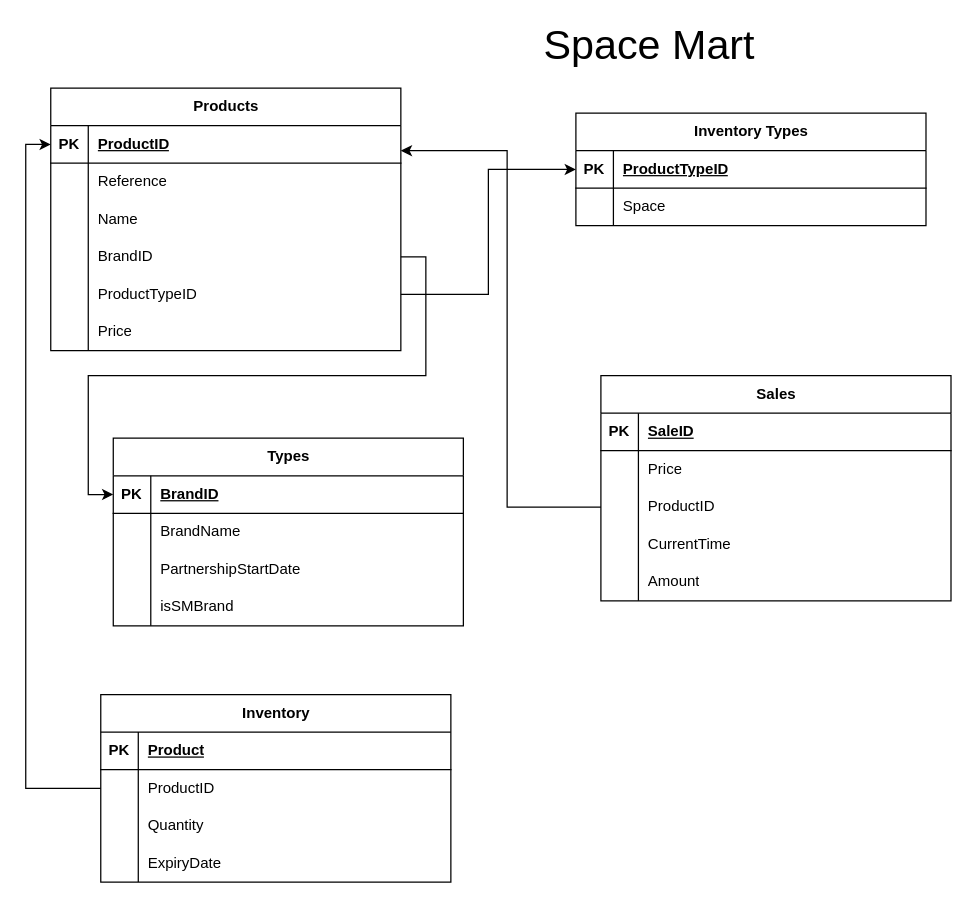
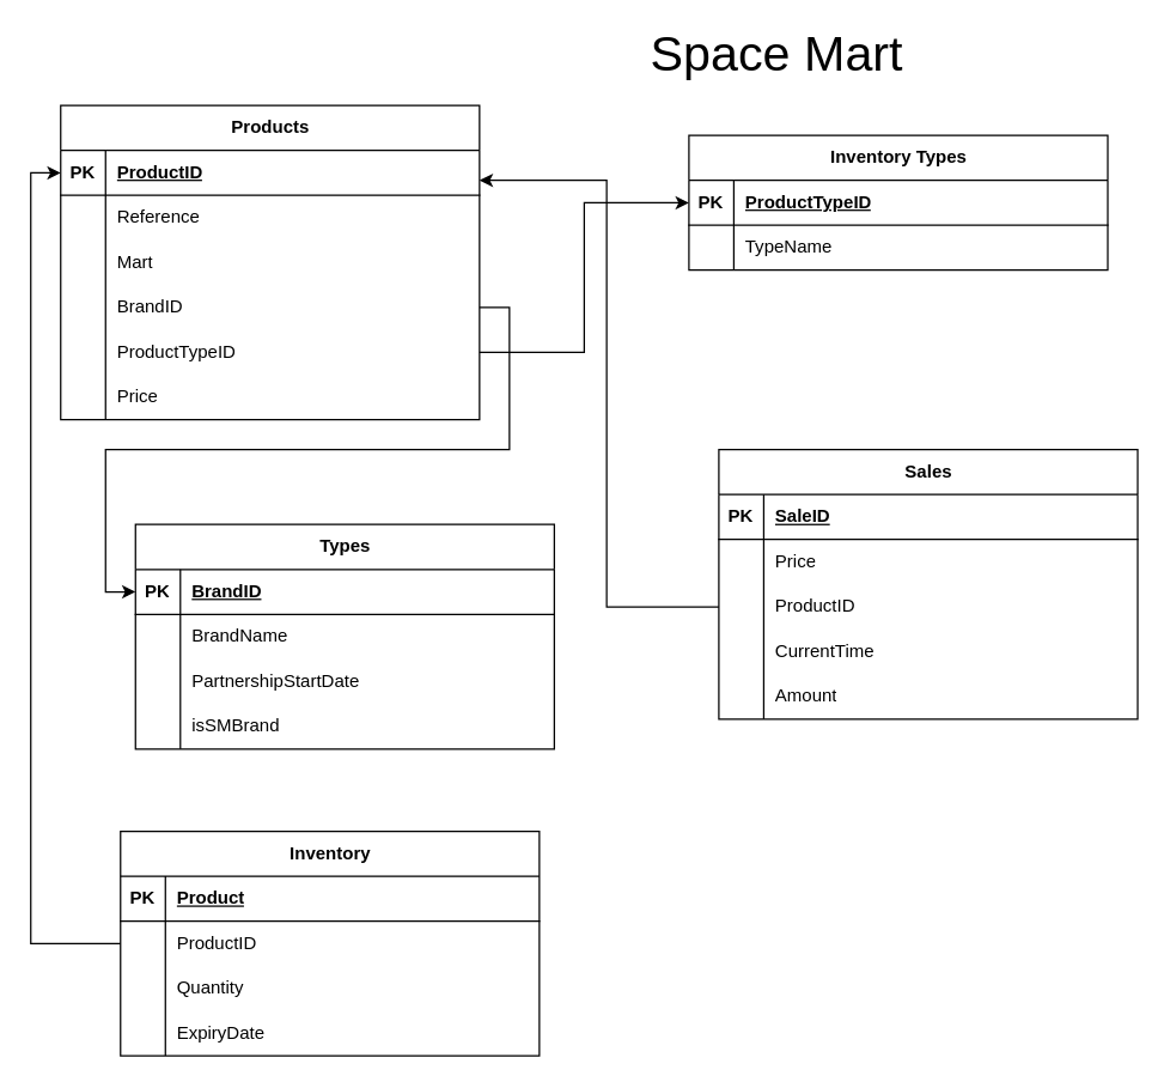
- <mxCell id="28" value="Space" style="shape=partialRectangle;connectable=0;fillColor=none;top=0;left=0;bottom=0;right=0;align=left;spacingLeft=6;overflow=hidden;whiteSpace=wrap;html=1;" parent="26" vertex="1"><mxGeometry x="30" width="250" height="30" as="geometry"><mxRectangle width="250" height="30" as="alternateBounds" /></mxGeometry></mxCell>
+ <mxCell id="28" value="TypeName" style="shape=partialRectangle;connectable=0;fillColor=none;top=0;left=0;bottom=0;right=0;align=left;spacingLeft=6;overflow=hidden;whiteSpace=wrap;html=1;" parent="26" vertex="1"><mxGeometry x="30" width="250" height="30" as="geometry"><mxRectangle width="250" height="30" as="alternateBounds" /></mxGeometry></mxCell>
- <mxCell id="11" value="Name" style="shape=partialRectangle;connectable=0;fillColor=none;top=0;left=0;bottom=0;right=0;align=left;spacingLeft=6;overflow=hidden;whiteSpace=wrap;html=1;" parent="9" vertex="1"><mxGeometry x="30" width="250" height="30" as="geometry"><mxRectangle width="250" height="30" as="alternateBounds" /></mxGeometry></mxCell>
+ <mxCell id="11" value="Mart" style="shape=partialRectangle;connectable=0;fillColor=none;top=0;left=0;bottom=0;right=0;align=left;spacingLeft=6;overflow=hidden;whiteSpace=wrap;html=1;" parent="9" vertex="1"><mxGeometry x="30" width="250" height="30" as="geometry"><mxRectangle width="250" height="30" as="alternateBounds" /></mxGeometry></mxCell>
